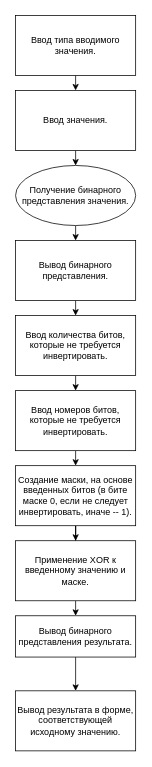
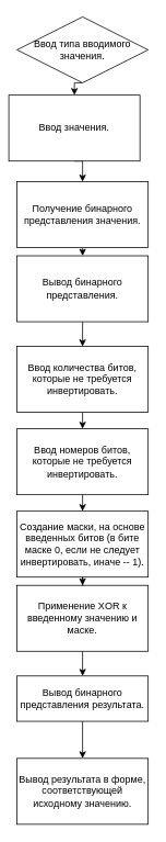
- <mxCell id="3" value="Ввод типа вводимого значения." style="rounded=0;whiteSpace=wrap;html=1;" vertex="1" parent="1"><mxGeometry x="20" y="20" width="160" height="80" as="geometry" /></mxCell>
+ <mxCell id="3" value="Ввод типа вводимого значения." style="rhombus;whiteSpace=wrap;html=1;" vertex="1" parent="1"><mxGeometry x="20" y="20" width="160" height="80" as="geometry" /></mxCell>
- <mxCell id="5" value="Ввод значения." style="rounded=0;whiteSpace=wrap;html=1;" vertex="1" parent="1"><mxGeometry x="20" y="120" width="160" height="80" as="geometry" /></mxCell>
+ <mxCell id="5" value="Ввод значения." style="rounded=0;whiteSpace=wrap;html=1;" vertex="1" parent="1"><mxGeometry x="10" y="115" width="160" height="80" as="geometry" /></mxCell>
- <mxCell id="7" value="Получение бинарного представления значения." style="ellipse;whiteSpace=wrap;html=1;" vertex="1" parent="1"><mxGeometry x="20" y="220" width="160" height="80" as="geometry" /></mxCell>
+ <mxCell id="7" value="Получение бинарного представления значения." style="rounded=0;whiteSpace=wrap;html=1;" vertex="1" parent="1"><mxGeometry x="20" y="220" width="160" height="80" as="geometry" /></mxCell>
- <mxCell id="9" value="Вывод бинарного представления." style="rounded=0;whiteSpace=wrap;html=1;" vertex="1" parent="1"><mxGeometry x="20" y="320" width="160" height="80" as="geometry" /></mxCell>
+ <mxCell id="9" value="Вывод бинарного представления." style="rounded=0;whiteSpace=wrap;html=1;" vertex="1" parent="1"><mxGeometry x="20" y="310" width="160" height="80" as="geometry" /></mxCell>
- <mxCell id="17" value="Применение XOR к введенному значению и маске." style="rounded=0;whiteSpace=wrap;html=1;" vertex="1" parent="1"><mxGeometry x="20" y="720" width="160" height="80" as="geometry" /></mxCell>
+ <mxCell id="17" value="Применение XOR к введенному значению и маске." style="rounded=0;whiteSpace=wrap;html=1;" vertex="1" parent="1"><mxGeometry x="20" y="710" width="160" height="80" as="geometry" /></mxCell>
